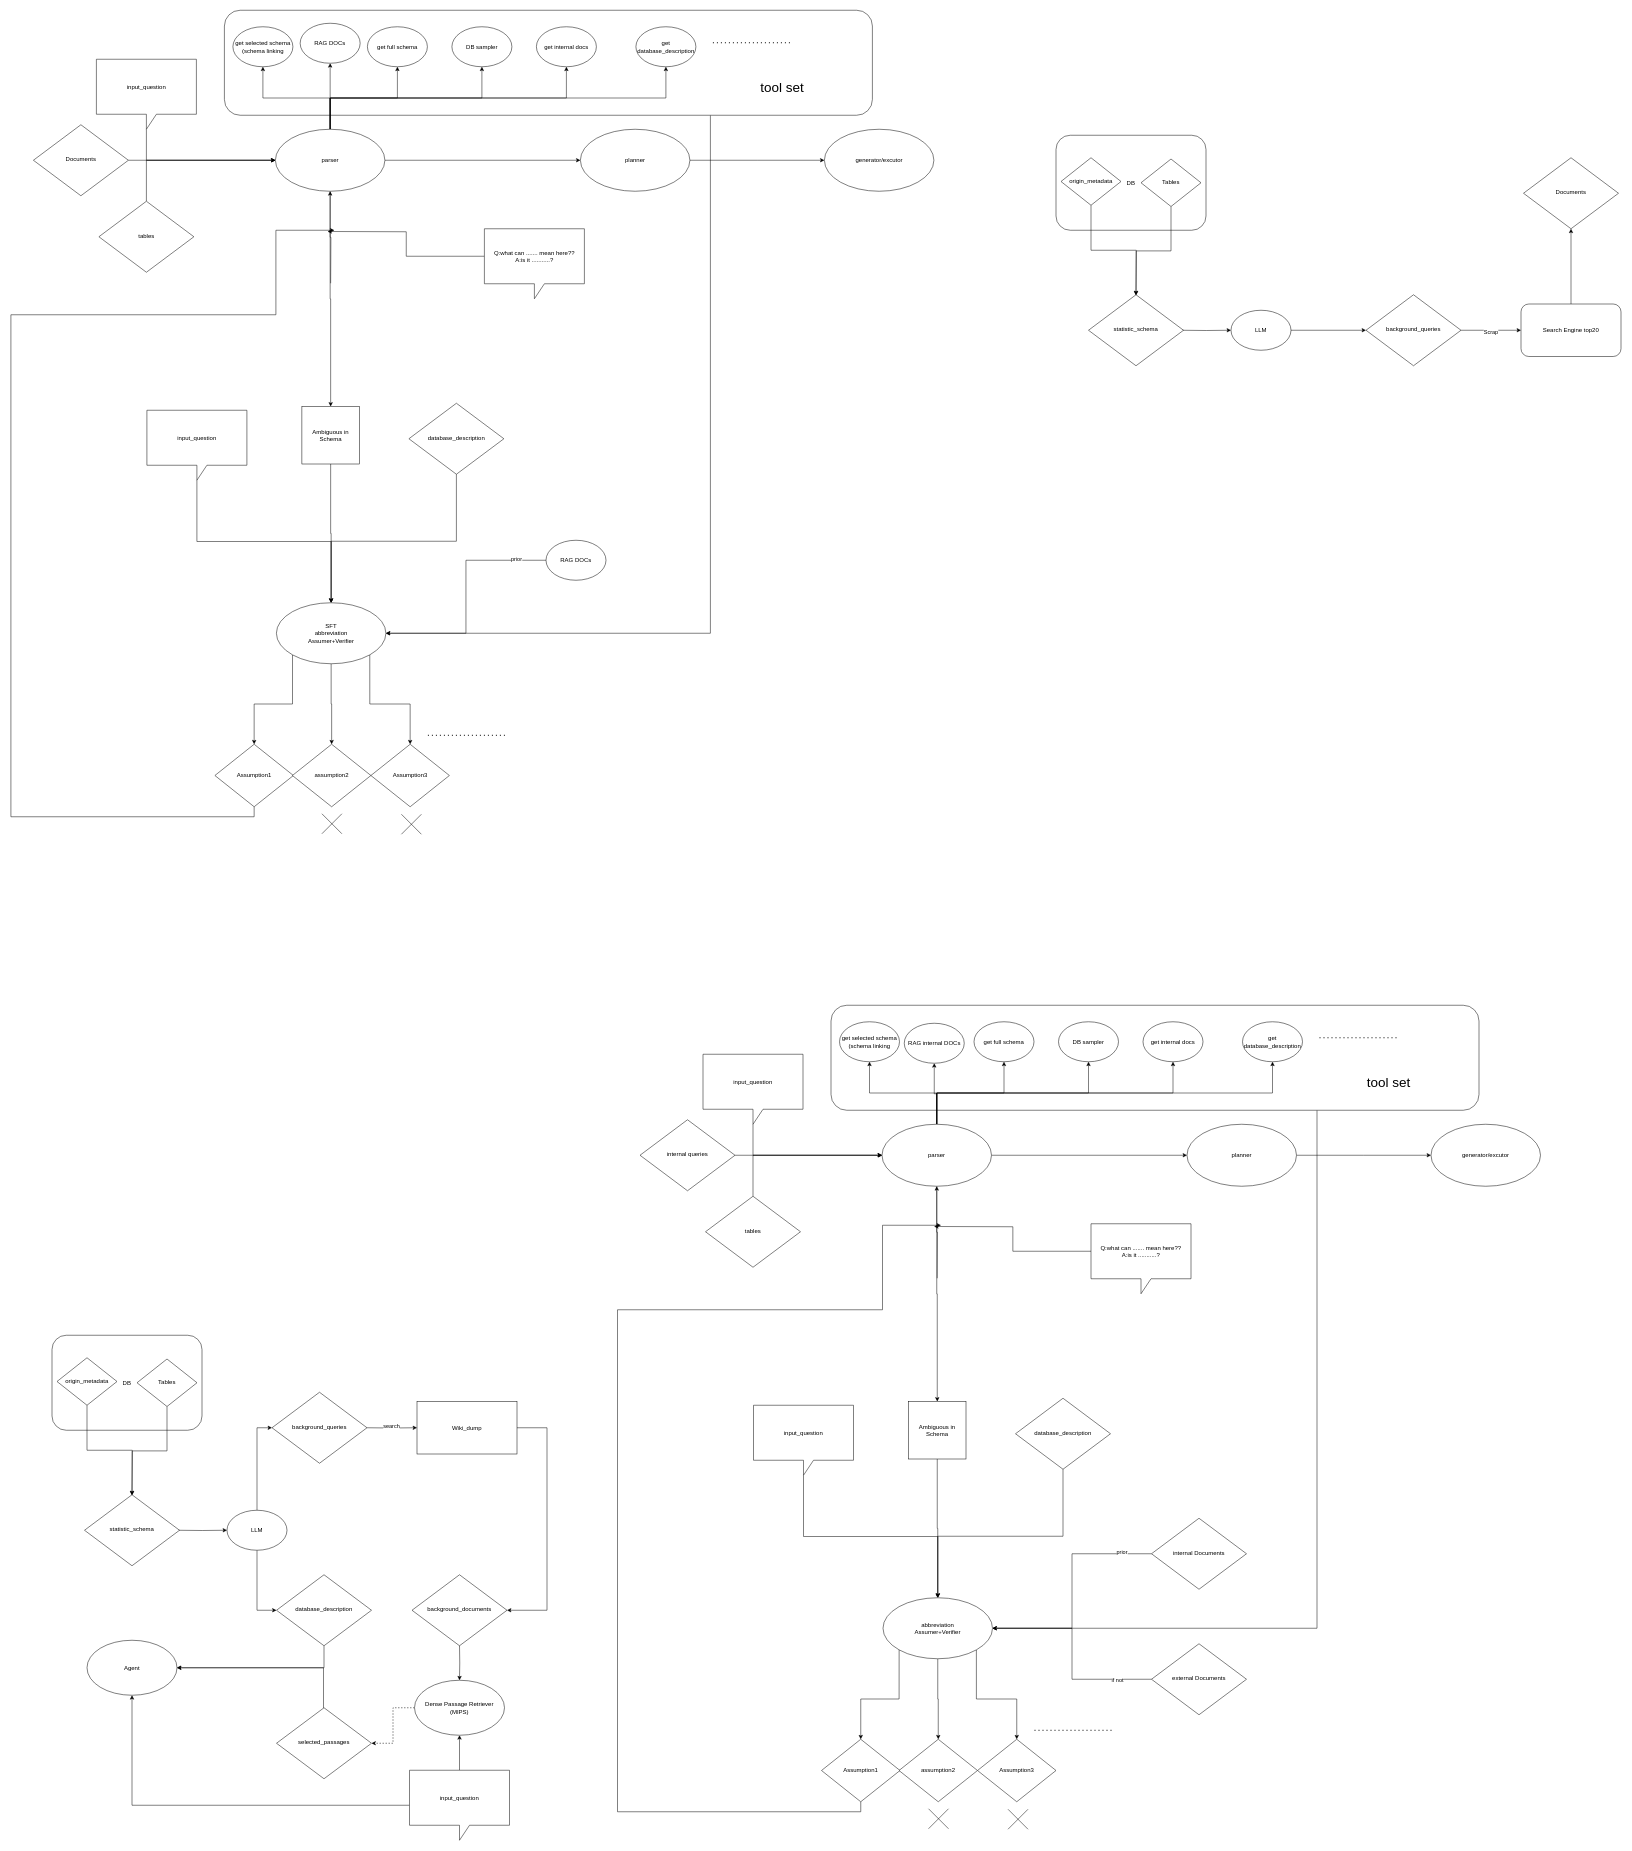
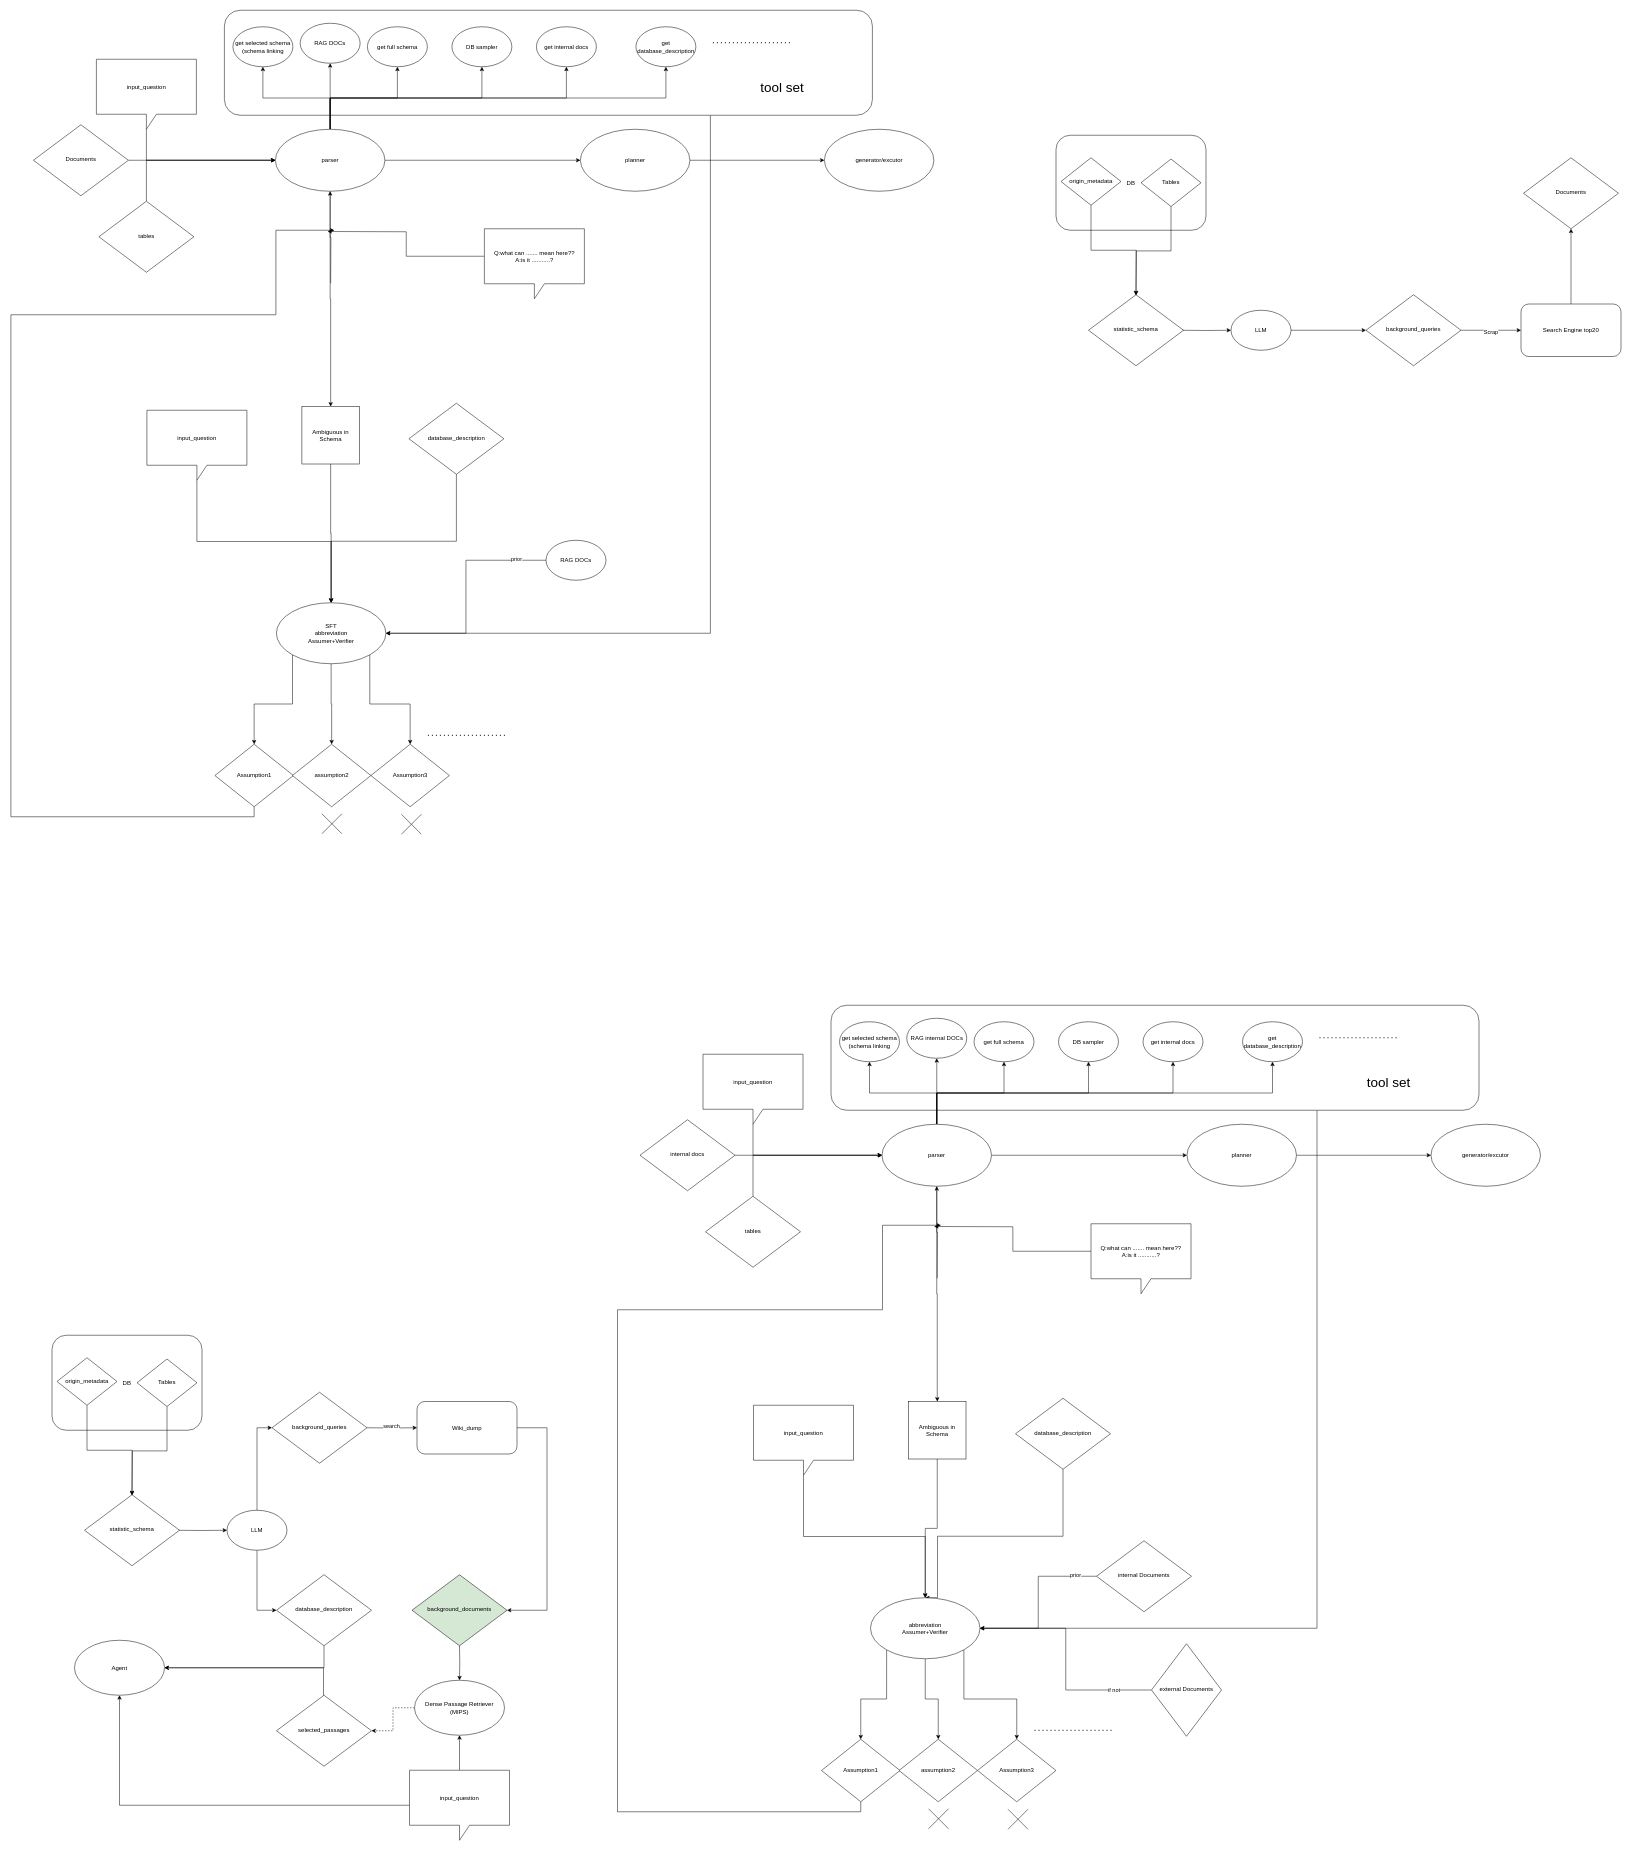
- <mxCell id="80" value="RAG internal DOCs" style="ellipse;whiteSpace=wrap;html=1;" vertex="1" parent="1"><mxGeometry x="1807.5" y="2046" width="120" height="80" as="geometry" /></mxCell>
+ <mxCell id="80" value="RAG internal DOCs" style="ellipse;whiteSpace=wrap;html=1;" vertex="1" parent="1"><mxGeometry x="1812.5" y="2036" width="120" height="80" as="geometry" /></mxCell>
- <mxCell id="77" value="internal queries" style="rhombus;whiteSpace=wrap;html=1;shadow=0;fontFamily=Helvetica;fontSize=12;align=center;strokeWidth=1;spacing=6;spacingTop=-4;" vertex="1" parent="1"><mxGeometry x="1279" y="2239" width="190" height="142" as="geometry" /></mxCell>
+ <mxCell id="77" value="internal docs" style="rhombus;whiteSpace=wrap;html=1;shadow=0;fontFamily=Helvetica;fontSize=12;align=center;strokeWidth=1;spacing=6;spacingTop=-4;" vertex="1" parent="1"><mxGeometry x="1279" y="2239" width="190" height="142" as="geometry" /></mxCell>
- <mxCell id="17" value="Wiki_dump" style="whiteSpace=wrap;html=1;rounded=0;" vertex="1" parent="1"><mxGeometry x="833" y="2802.5" width="200" height="105" as="geometry" /></mxCell>
+ <mxCell id="17" value="Wiki_dump" style="rounded=1;whiteSpace=wrap;html=1;" vertex="1" parent="1"><mxGeometry x="833" y="2802.5" width="200" height="105" as="geometry" /></mxCell>
- <mxCell id="43" value="internal Documents" style="rhombus;whiteSpace=wrap;html=1;shadow=0;fontFamily=Helvetica;fontSize=12;align=center;strokeWidth=1;spacing=6;spacingTop=-4;" vertex="1" parent="1"><mxGeometry x="2302" y="3036" width="190" height="142" as="geometry" /></mxCell>
+ <mxCell id="43" value="internal Documents" style="rhombus;whiteSpace=wrap;html=1;shadow=0;fontFamily=Helvetica;fontSize=12;align=center;strokeWidth=1;spacing=6;spacingTop=-4;" vertex="1" parent="1"><mxGeometry x="2192" y="3081" width="190" height="142" as="geometry" /></mxCell>
- <mxCell id="28" value="background_documents" style="rhombus;whiteSpace=wrap;html=1;shadow=0;fontFamily=Helvetica;fontSize=12;align=center;strokeWidth=1;spacing=6;spacingTop=-4;" vertex="1" parent="1"><mxGeometry x="823" y="3149" width="190" height="142" as="geometry" /></mxCell>
+ <mxCell id="28" value="background_documents" style="rhombus;whiteSpace=wrap;html=1;shadow=0;fontFamily=Helvetica;fontSize=12;align=center;strokeWidth=1;spacing=6;spacingTop=-4;fillColor=#d5e8d4;" vertex="1" parent="1"><mxGeometry x="823" y="3149" width="190" height="142" as="geometry" /></mxCell>
- <mxCell id="40" value="&lt;div&gt;abbreviation&lt;/div&gt;Assumer+Verifier" style="ellipse;whiteSpace=wrap;html=1;" vertex="1" parent="1"><mxGeometry x="1765" y="3195" width="219" height="122" as="geometry" /></mxCell>
+ <mxCell id="40" value="&lt;div&gt;abbreviation&lt;/div&gt;Assumer+Verifier" style="ellipse;whiteSpace=wrap;html=1;" vertex="1" parent="1"><mxGeometry x="1740" y="3195" width="219" height="122" as="geometry" /></mxCell>
- <mxCell id="25" value="Agent" style="ellipse;whiteSpace=wrap;html=1;" vertex="1" parent="1"><mxGeometry x="173" y="3280" width="180" height="110" as="geometry" /></mxCell>
+ <mxCell id="25" value="Agent" style="ellipse;whiteSpace=wrap;html=1;" vertex="1" parent="1"><mxGeometry x="148" y="3280" width="180" height="110" as="geometry" /></mxCell>
- <mxCell id="54" value="external Documents" style="rhombus;whiteSpace=wrap;html=1;shadow=0;fontFamily=Helvetica;fontSize=12;align=center;strokeWidth=1;spacing=6;spacingTop=-4;" vertex="1" parent="1"><mxGeometry x="2302" y="3287" width="190" height="142" as="geometry" /></mxCell>
+ <mxCell id="54" value="external Documents" style="rhombus;whiteSpace=wrap;html=1;shadow=0;fontFamily=Helvetica;fontSize=12;align=center;strokeWidth=1;spacing=6;spacingTop=-4;" vertex="1" parent="1"><mxGeometry x="2302" y="3287" width="140" height="185" as="geometry" /></mxCell>
- <mxCell id="30" value="selected_passages" style="rhombus;whiteSpace=wrap;html=1;shadow=0;fontFamily=Helvetica;fontSize=12;align=center;strokeWidth=1;spacing=6;spacingTop=-4;" vertex="1" parent="1"><mxGeometry x="552" y="3415" width="190" height="142" as="geometry" /></mxCell>
+ <mxCell id="30" value="selected_passages" style="rhombus;whiteSpace=wrap;html=1;shadow=0;fontFamily=Helvetica;fontSize=12;align=center;strokeWidth=1;spacing=6;spacingTop=-4;" vertex="1" parent="1"><mxGeometry x="552" y="3390" width="190" height="142" as="geometry" /></mxCell>
